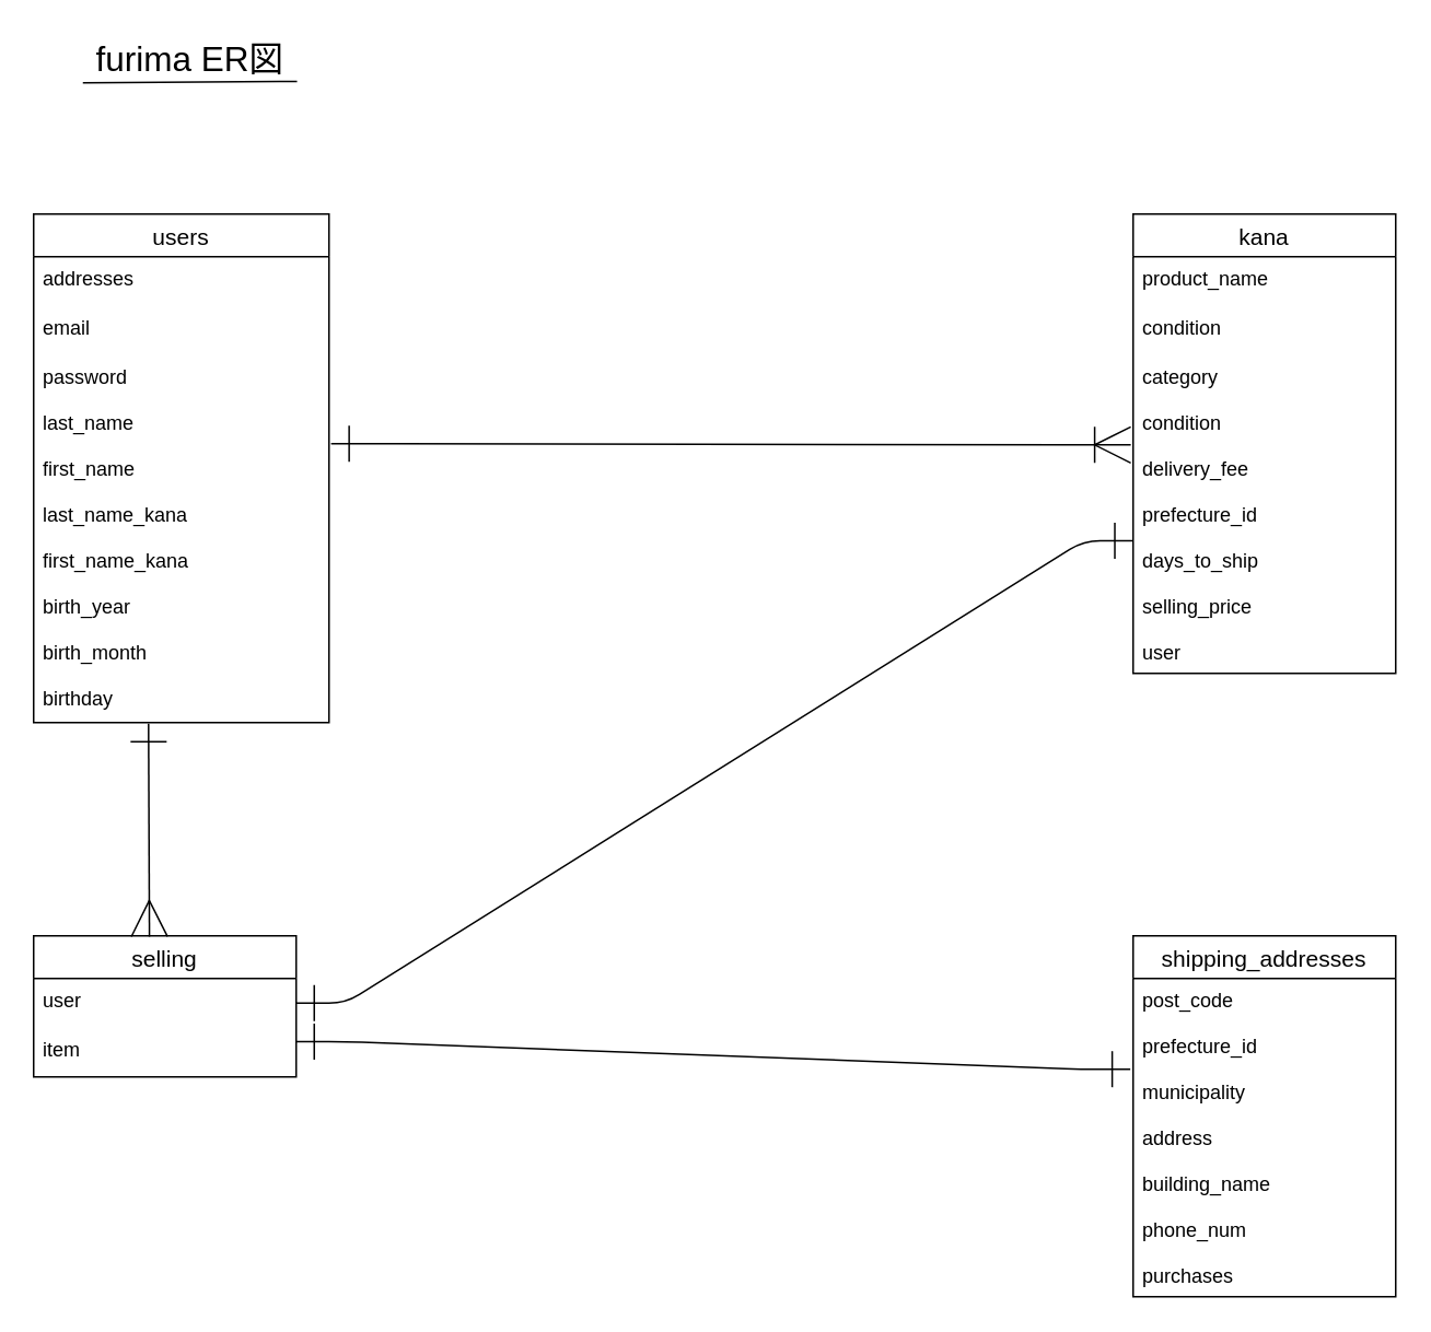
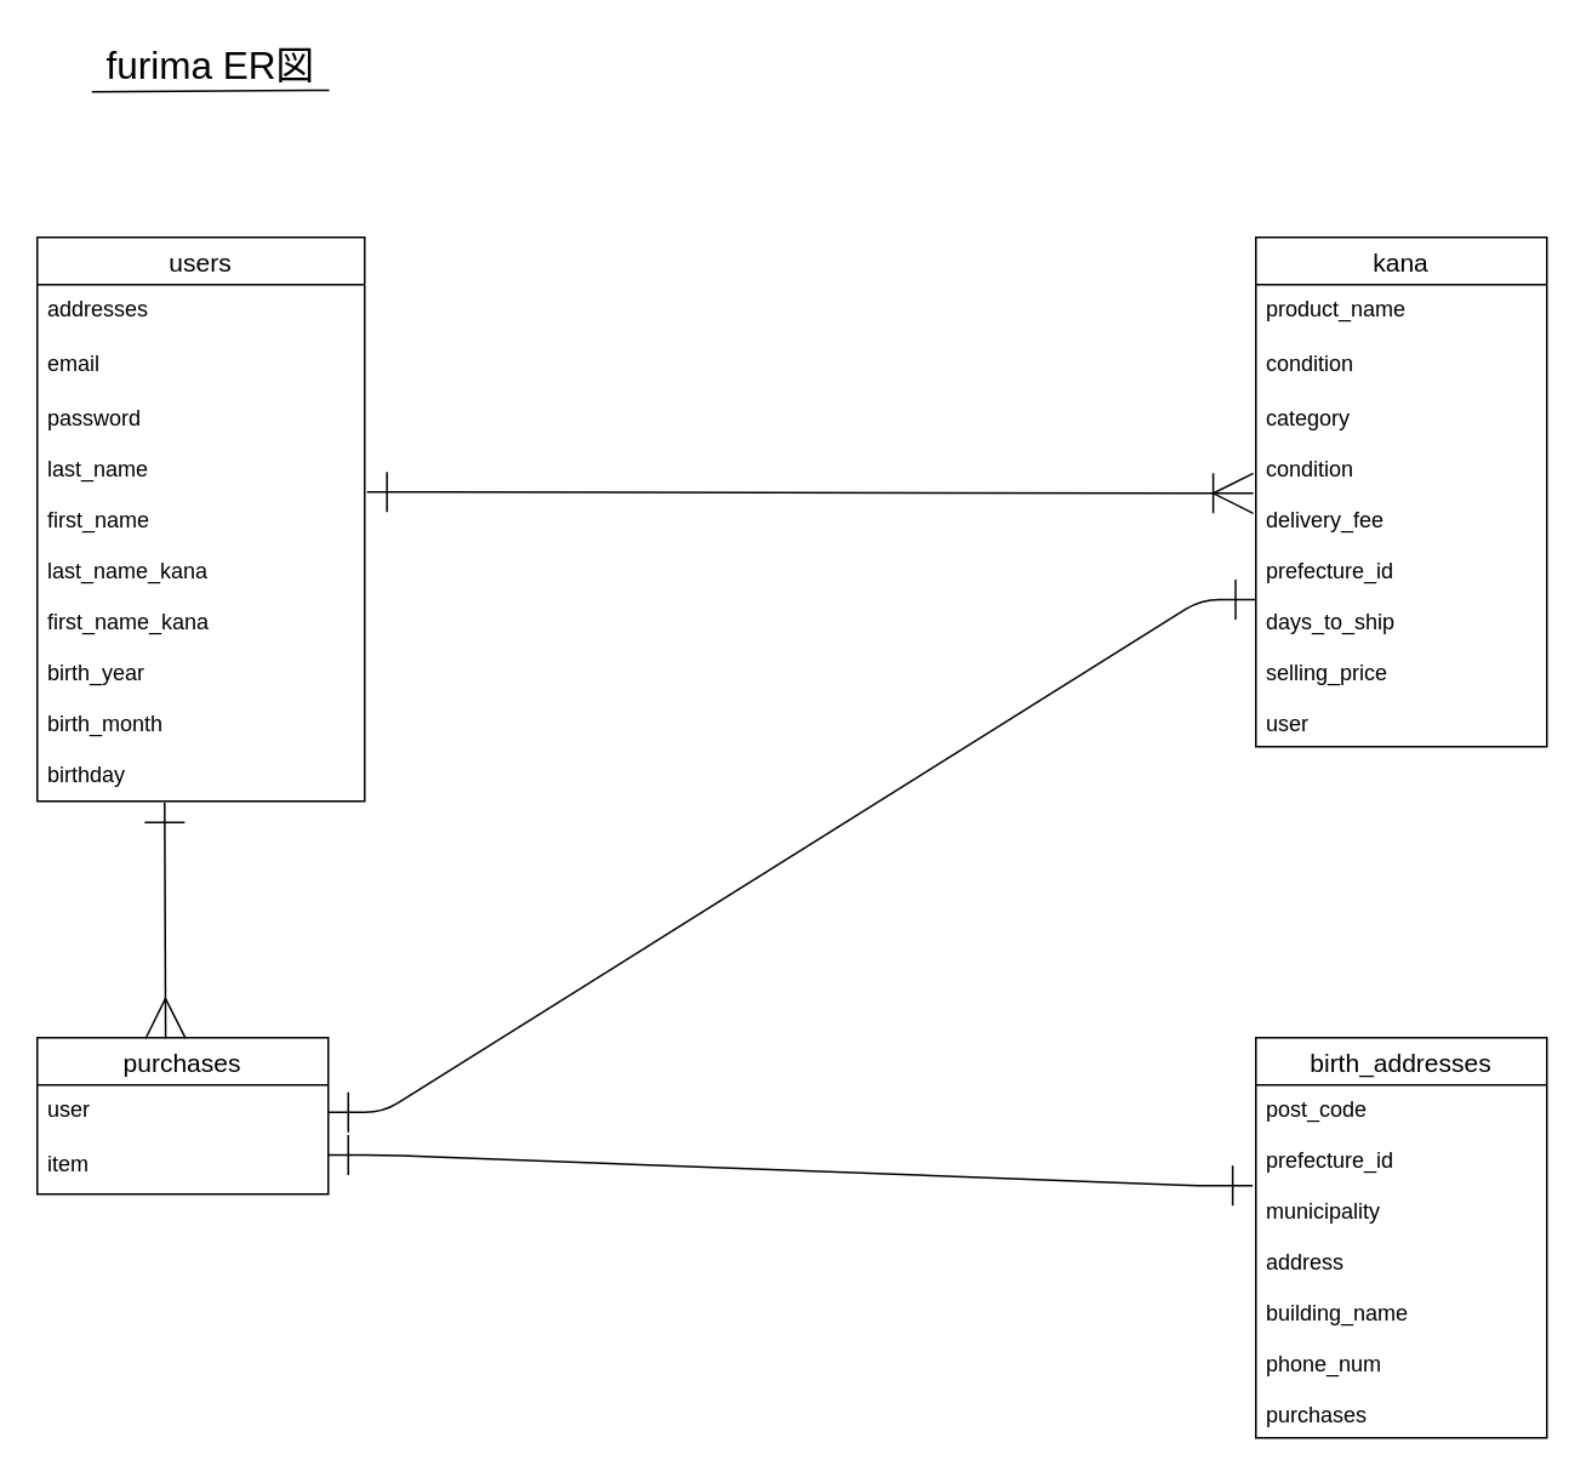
- <mxCell id="11" value="selling" style="swimlane;fontStyle=0;childLayout=stackLayout;horizontal=1;startSize=26;horizontalStack=0;resizeParent=1;resizeParentMax=0;resizeLast=0;collapsible=1;marginBottom=0;align=center;fontSize=14;" parent="1" vertex="1"><mxGeometry x="20" y="570" width="160" height="86" as="geometry" /></mxCell>
+ <mxCell id="11" value="purchases" style="swimlane;fontStyle=0;childLayout=stackLayout;horizontal=1;startSize=26;horizontalStack=0;resizeParent=1;resizeParentMax=0;resizeLast=0;collapsible=1;marginBottom=0;align=center;fontSize=14;" parent="1" vertex="1"><mxGeometry x="20" y="570" width="160" height="86" as="geometry" /></mxCell>
- <mxCell id="14" value="shipping_addresses" style="swimlane;fontStyle=0;childLayout=stackLayout;horizontal=1;startSize=26;horizontalStack=0;resizeParent=1;resizeParentMax=0;resizeLast=0;collapsible=1;marginBottom=0;align=center;fontSize=14;rounded=0;sketch=0;" parent="1" vertex="1"><mxGeometry x="690" y="570" width="160" height="220" as="geometry" /></mxCell>
+ <mxCell id="14" value="birth_addresses" style="swimlane;fontStyle=0;childLayout=stackLayout;horizontal=1;startSize=26;horizontalStack=0;resizeParent=1;resizeParentMax=0;resizeLast=0;collapsible=1;marginBottom=0;align=center;fontSize=14;rounded=0;sketch=0;" parent="1" vertex="1"><mxGeometry x="690" y="570" width="160" height="220" as="geometry" /></mxCell>
